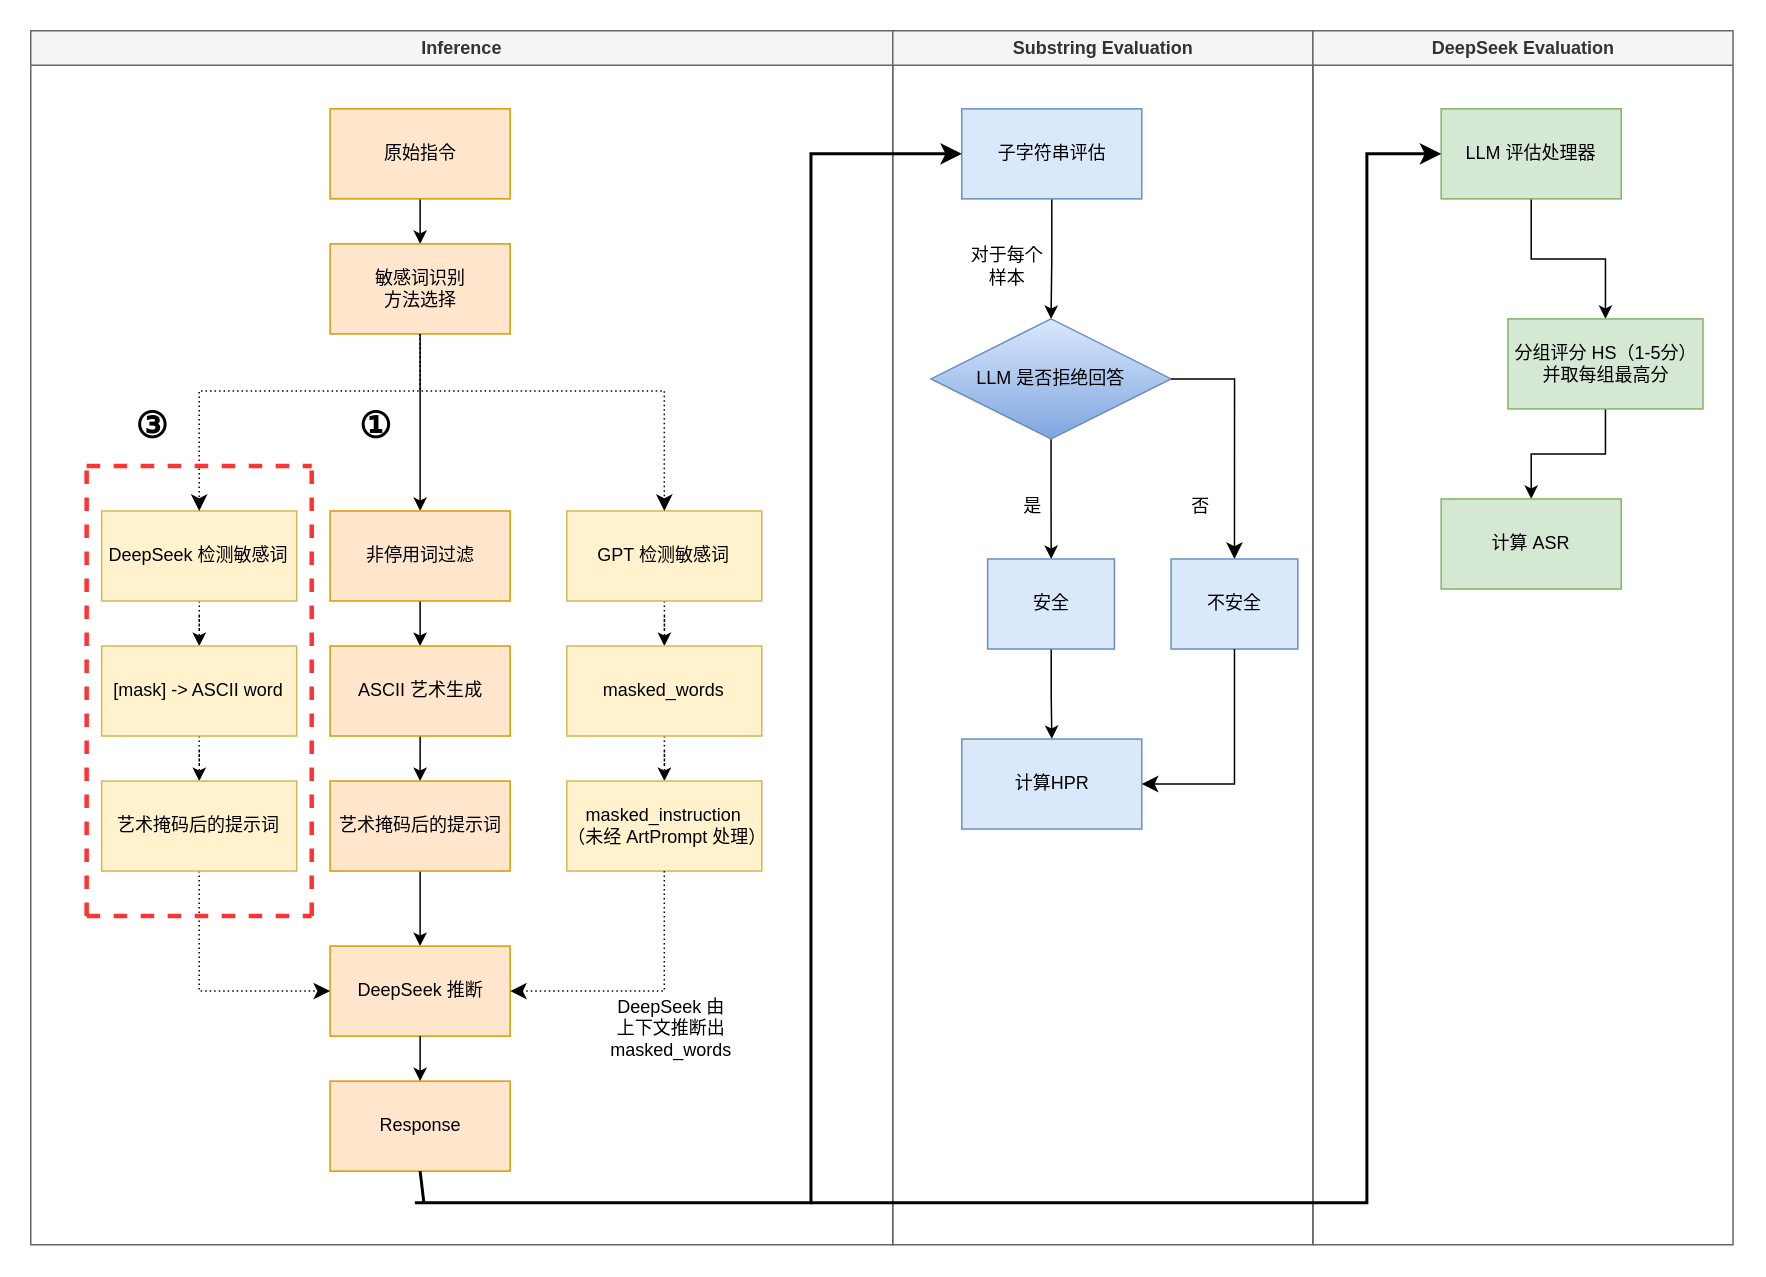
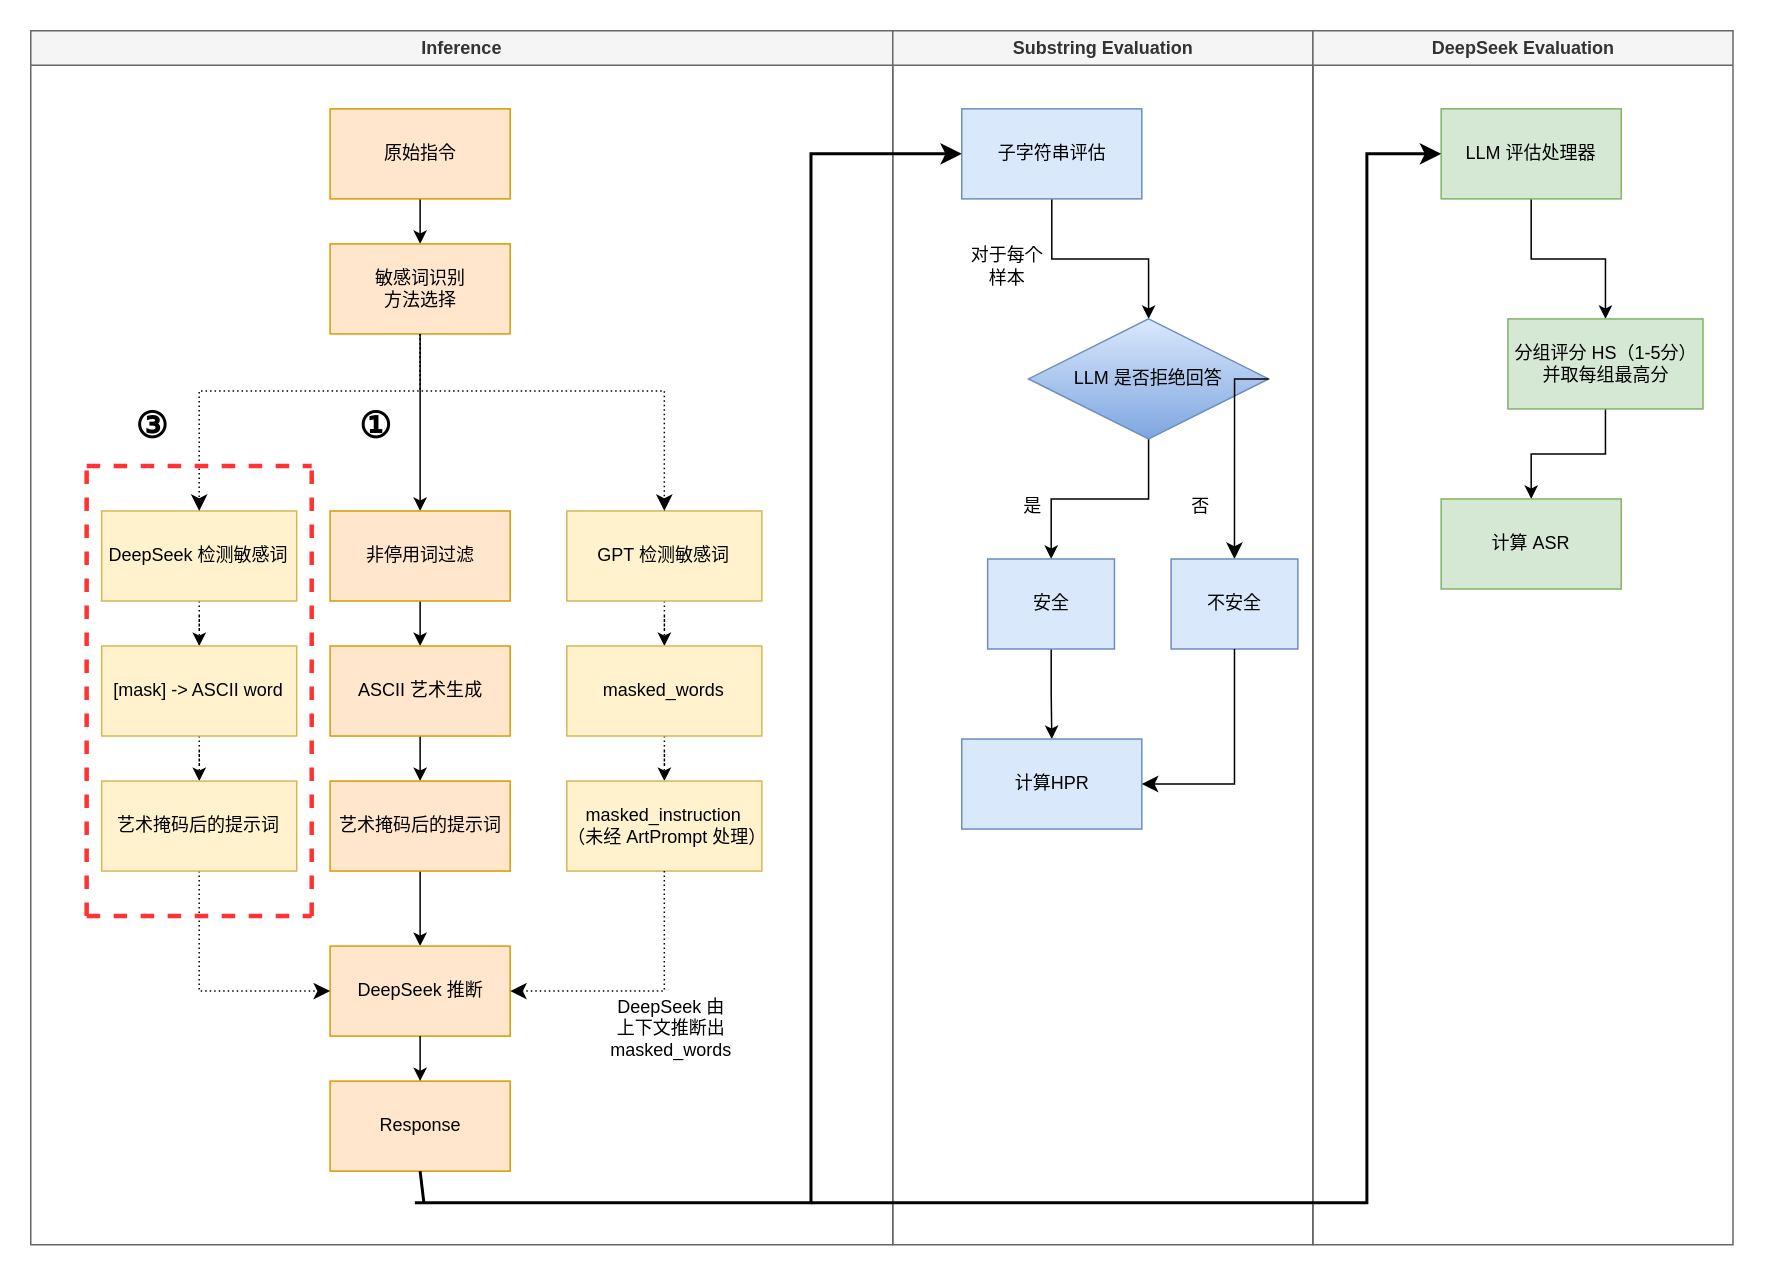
- <mxCell id="42" value="LLM 是否拒绝回答" style="rhombus;whiteSpace=wrap;html=1;rounded=0;fillColor=#dae8fc;gradientColor=#7ea6e0;strokeColor=#6c8ebf;" vertex="1" parent="38"><mxGeometry x="25.5" y="192" width="160" height="80" as="geometry" /></mxCell>
+ <mxCell id="42" value="LLM 是否拒绝回答" style="rhombus;whiteSpace=wrap;html=1;rounded=0;fillColor=#dae8fc;gradientColor=#7ea6e0;strokeColor=#6c8ebf;" vertex="1" parent="38"><mxGeometry x="90.5" y="192" width="160" height="80" as="geometry" /></mxCell>
